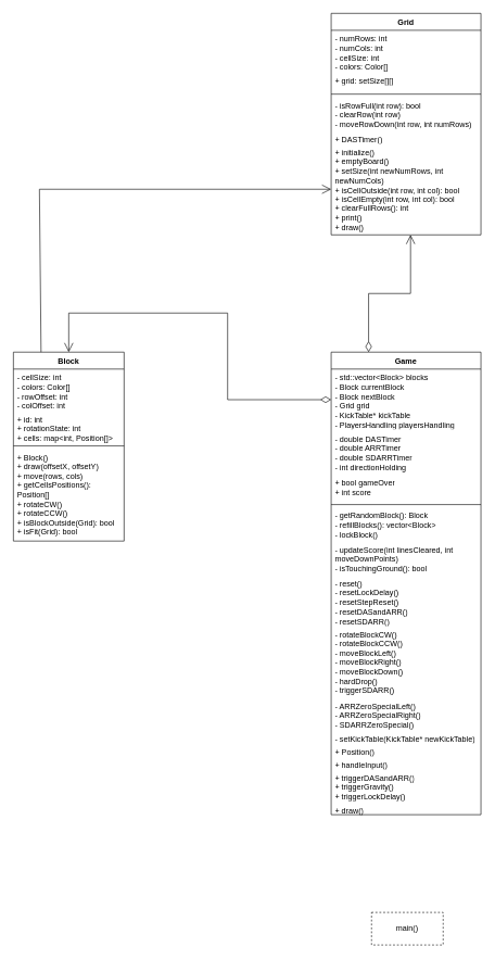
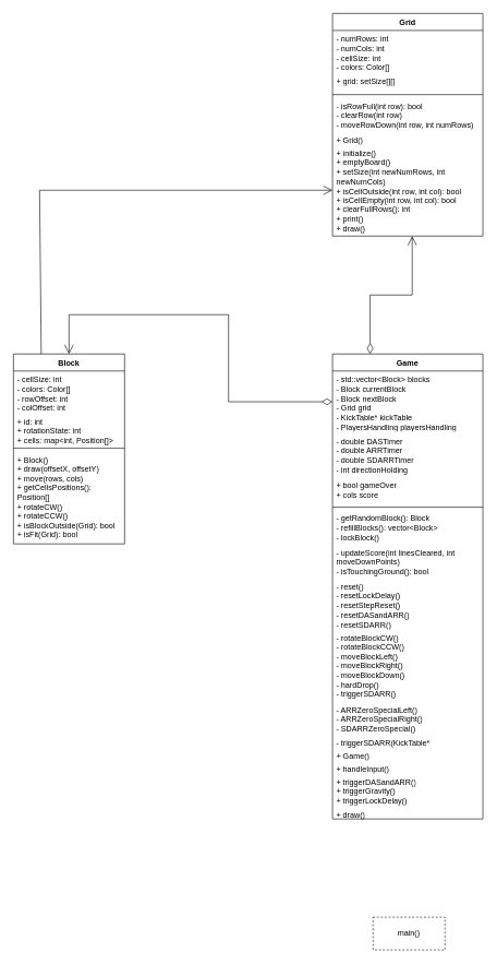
- <mxCell id="29" value="&lt;div&gt;+ DASTimer()&lt;/div&gt;" style="text;strokeColor=none;fillColor=none;align=left;verticalAlign=top;spacingLeft=4;spacingRight=4;overflow=hidden;rotatable=0;points=[[0,0.5],[1,0.5]];portConstraint=eastwest;whiteSpace=wrap;html=1;" vertex="1" parent="24"><mxGeometry y="180" width="230" height="20" as="geometry" /></mxCell>
+ <mxCell id="29" value="&lt;div&gt;+ Grid()&lt;/div&gt;" style="text;strokeColor=none;fillColor=none;align=left;verticalAlign=top;spacingLeft=4;spacingRight=4;overflow=hidden;rotatable=0;points=[[0,0.5],[1,0.5]];portConstraint=eastwest;whiteSpace=wrap;html=1;" vertex="1" parent="24"><mxGeometry y="180" width="230" height="20" as="geometry" /></mxCell>
- <mxCell id="6" value="+ bool gameOver&lt;div&gt;+ int score&lt;/div&gt;" style="text;strokeColor=none;fillColor=none;align=left;verticalAlign=top;spacingLeft=4;spacingRight=4;overflow=hidden;rotatable=0;points=[[0,0.5],[1,0.5]];portConstraint=eastwest;whiteSpace=wrap;html=1;" vertex="1" parent="3"><mxGeometry y="188" width="230" height="42" as="geometry" /></mxCell>
+ <mxCell id="6" value="+ bool gameOver&lt;div&gt;+ cols score&lt;/div&gt;" style="text;strokeColor=none;fillColor=none;align=left;verticalAlign=top;spacingLeft=4;spacingRight=4;overflow=hidden;rotatable=0;points=[[0,0.5],[1,0.5]];portConstraint=eastwest;whiteSpace=wrap;html=1;" vertex="1" parent="3"><mxGeometry y="188" width="230" height="42" as="geometry" /></mxCell>
- <mxCell id="13" value="- setKickTable(KickTable* newKickTable)" style="text;strokeColor=none;fillColor=none;align=left;verticalAlign=top;spacingLeft=4;spacingRight=4;overflow=hidden;rotatable=0;points=[[0,0.5],[1,0.5]];portConstraint=eastwest;whiteSpace=wrap;html=1;" vertex="1" parent="3"><mxGeometry y="580" width="230" height="20" as="geometry" /></mxCell>
+ <mxCell id="13" value="- triggerSDARR(KickTable* newKickTable)" style="text;strokeColor=none;fillColor=none;align=left;verticalAlign=top;spacingLeft=4;spacingRight=4;overflow=hidden;rotatable=0;points=[[0,0.5],[1,0.5]];portConstraint=eastwest;whiteSpace=wrap;html=1;" vertex="1" parent="3"><mxGeometry y="580" width="230" height="20" as="geometry" /></mxCell>
- <mxCell id="14" value="+ Position()" style="text;strokeColor=none;fillColor=none;align=left;verticalAlign=top;spacingLeft=4;spacingRight=4;overflow=hidden;rotatable=0;points=[[0,0.5],[1,0.5]];portConstraint=eastwest;whiteSpace=wrap;html=1;" vertex="1" parent="3"><mxGeometry y="600" width="230" height="20" as="geometry" /></mxCell>
+ <mxCell id="14" value="+ Game()" style="text;strokeColor=none;fillColor=none;align=left;verticalAlign=top;spacingLeft=4;spacingRight=4;overflow=hidden;rotatable=0;points=[[0,0.5],[1,0.5]];portConstraint=eastwest;whiteSpace=wrap;html=1;" vertex="1" parent="3"><mxGeometry y="600" width="230" height="20" as="geometry" /></mxCell>
